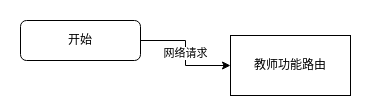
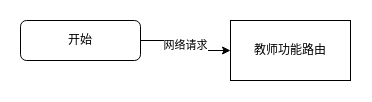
- <mxCell id="4" value="教师功能路由" style="rounded=0;whiteSpace=wrap;html=1;" vertex="1" parent="1"><mxGeometry x="230" y="35" width="120" height="60" as="geometry" /></mxCell>
+ <mxCell id="4" value="教师功能路由" style="rounded=0;whiteSpace=wrap;html=1;" vertex="1" parent="1"><mxGeometry x="230" y="20" width="120" height="60" as="geometry" /></mxCell>
